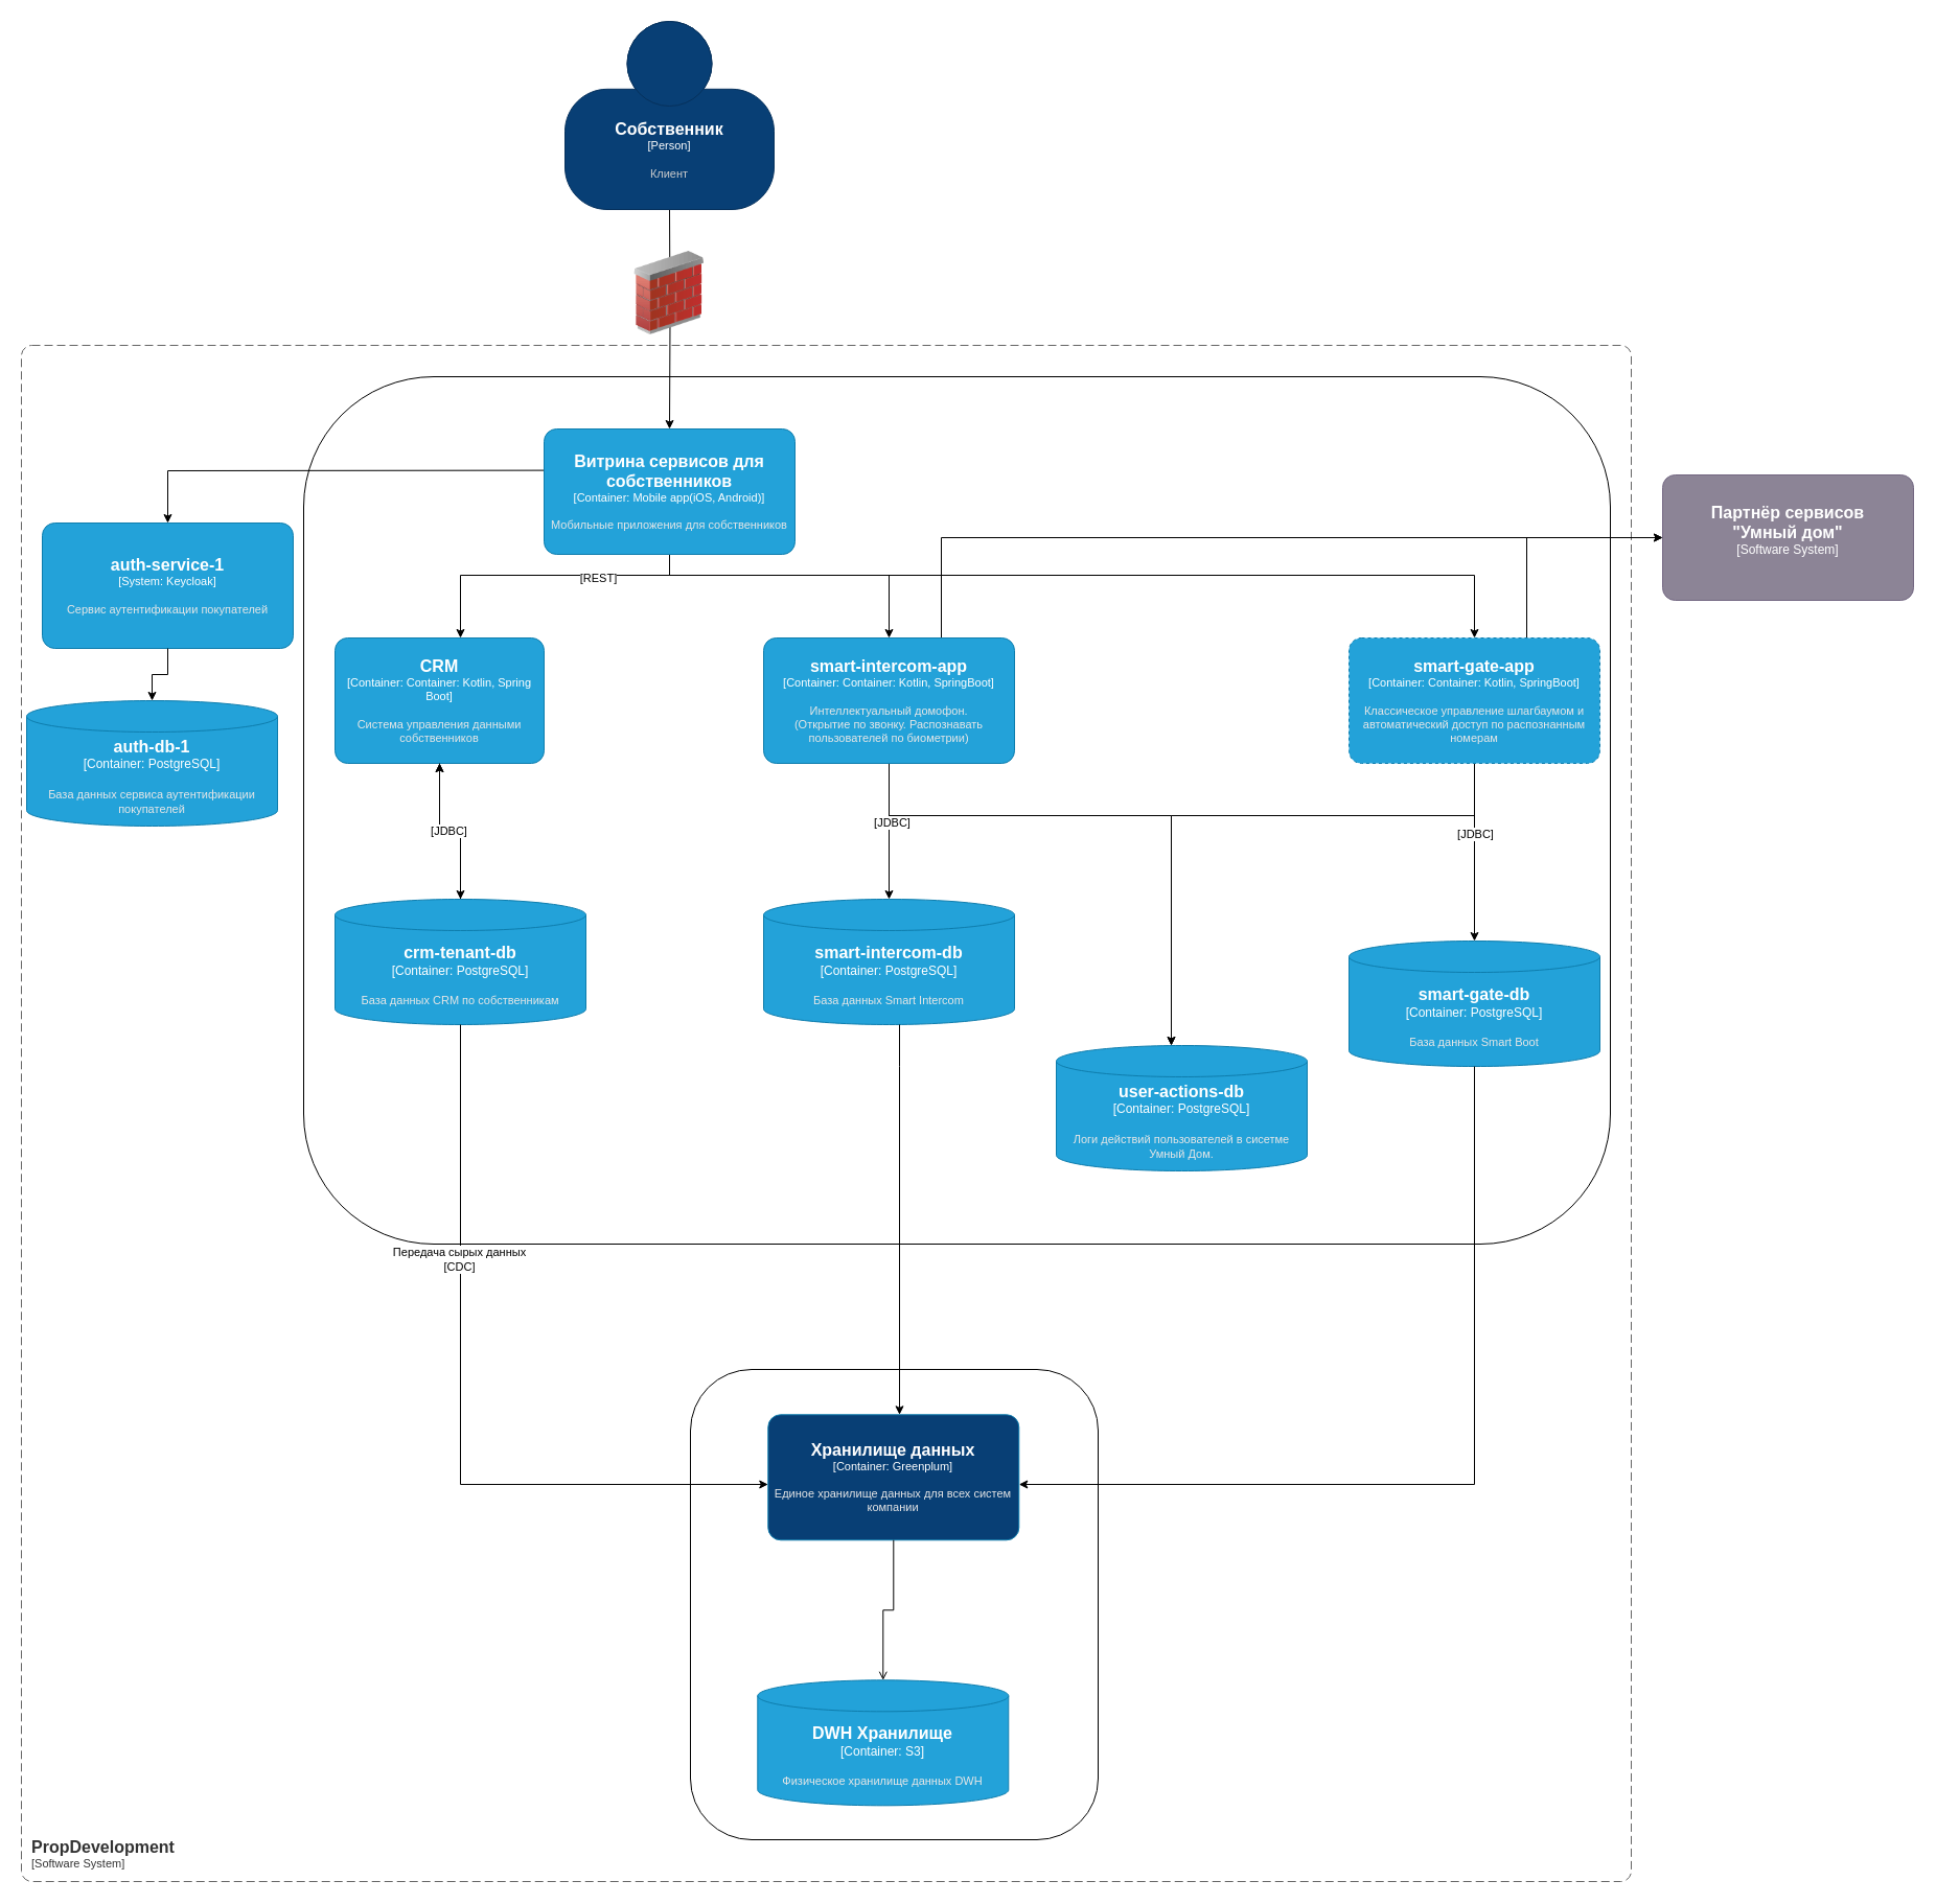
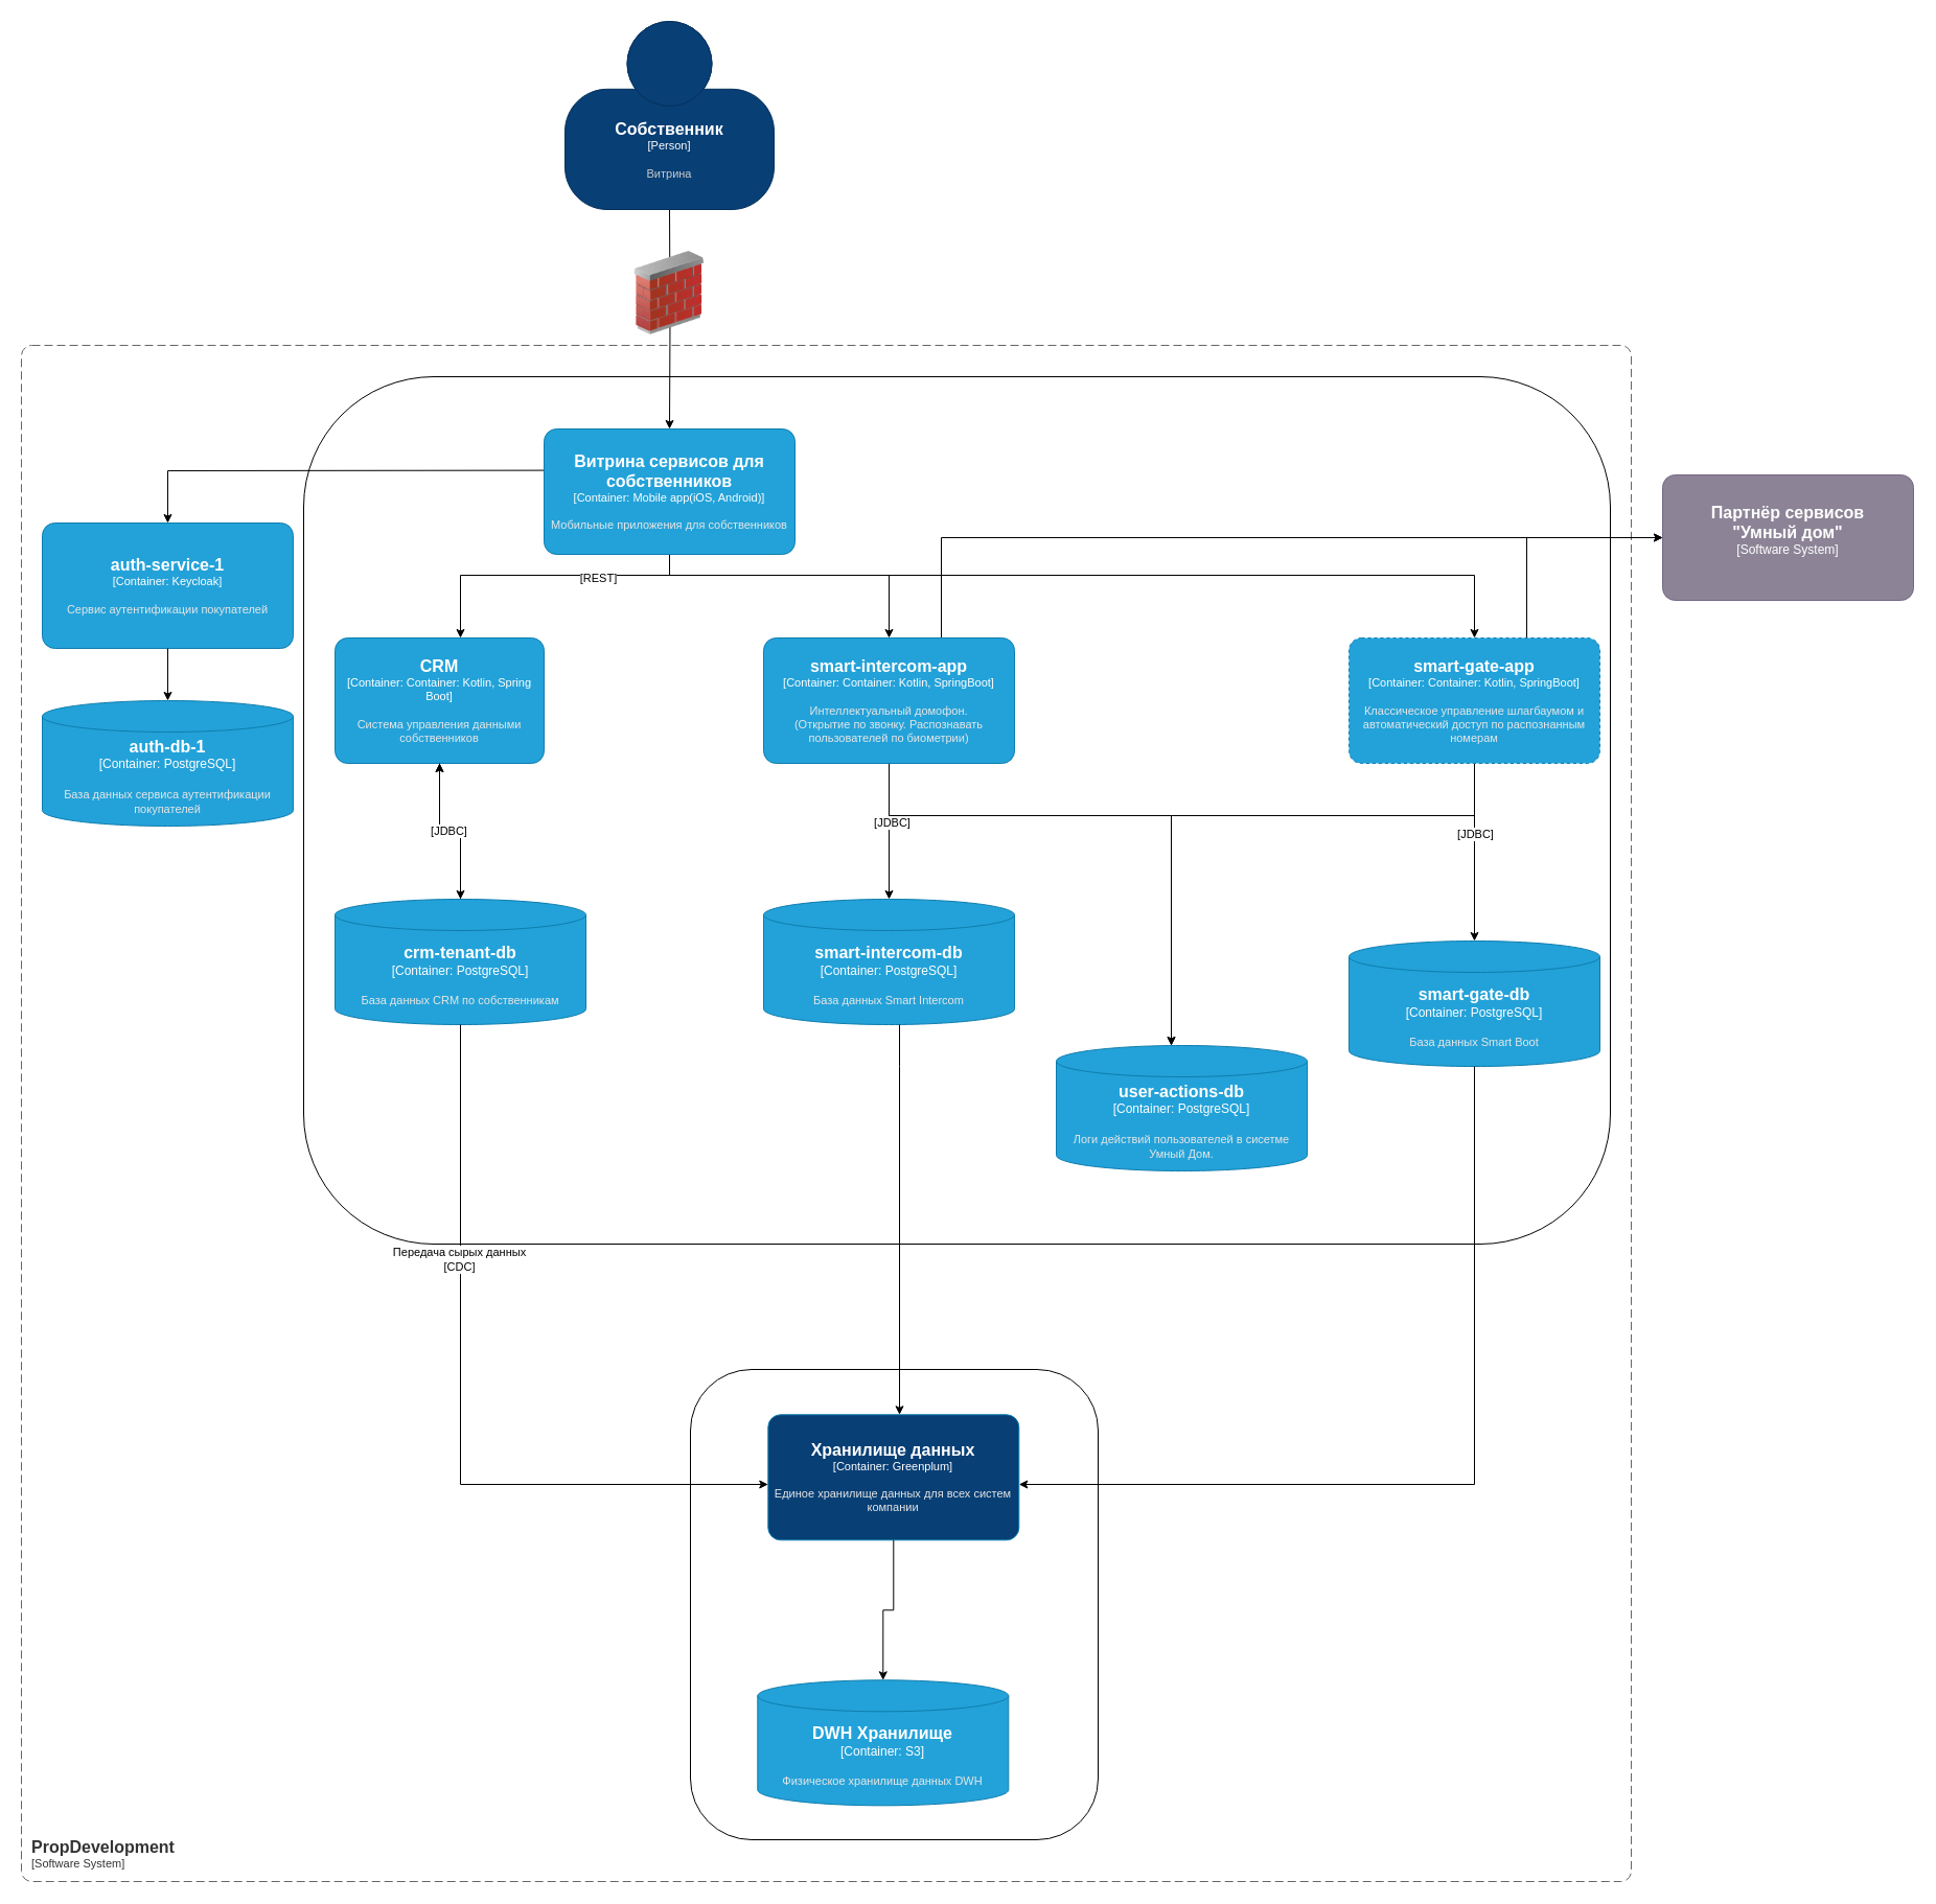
- <mxCell id="28" value="&lt;font style=&quot;font-size: 16px&quot;&gt;&lt;b&gt;Собственник&lt;/b&gt;&lt;/font&gt;&lt;div&gt;[Person]&lt;/div&gt;&lt;br&gt;&lt;div&gt;&lt;font style=&quot;font-size: 11px&quot;&gt;&lt;font color=&quot;#cccccc&quot;&gt;Клиент&lt;/font&gt;&lt;/div&gt;" style="html=1;fontSize=11;dashed=0;whiteSpace=wrap;fillColor=#083F75;strokeColor=#06315C;fontColor=#ffffff;shape=mxgraph.c4.person2;align=center;metaEdit=1;points=[[0.5,0,0],[1,0.5,0],[1,0.75,0],[0.75,1,0],[0.5,1,0],[0.25,1,0],[0,0.75,0],[0,0.5,0]];resizable=0;" parent="1" vertex="1"><mxGeometry x="540" y="20" width="200" height="180" as="geometry" /></mxCell>
+ <mxCell id="28" value="&lt;font style=&quot;font-size: 16px&quot;&gt;&lt;b&gt;Собственник&lt;/b&gt;&lt;/font&gt;&lt;div&gt;[Person]&lt;/div&gt;&lt;br&gt;&lt;div&gt;&lt;font style=&quot;font-size: 11px&quot;&gt;&lt;font color=&quot;#cccccc&quot;&gt;Витрина&lt;/font&gt;&lt;/div&gt;" style="html=1;fontSize=11;dashed=0;whiteSpace=wrap;fillColor=#083F75;strokeColor=#06315C;fontColor=#ffffff;shape=mxgraph.c4.person2;align=center;metaEdit=1;points=[[0.5,0,0],[1,0.5,0],[1,0.75,0],[0.75,1,0],[0.5,1,0],[0.25,1,0],[0,0.75,0],[0,0.5,0]];resizable=0;" parent="1" vertex="1"><mxGeometry x="540" y="20" width="200" height="180" as="geometry" /></mxCell>
- <mxCell id="18" value="&lt;font style=&quot;font-size: 16px&quot;&gt;&lt;b&gt;auth-service-1&lt;/b&gt;&lt;/font&gt;&lt;div&gt;[System: Keycloak]&lt;/div&gt;&lt;br&gt;&lt;div&gt;&lt;font style=&quot;font-size: 11px&quot;&gt;&lt;font color=&quot;#E6E6E6&quot;&gt;Сервис аутентификации покупателей&lt;/font&gt;&lt;/div&gt;" style="rounded=1;whiteSpace=wrap;html=1;fontSize=11;labelBackgroundColor=none;fillColor=#23A2D9;fontColor=#ffffff;align=center;arcSize=10;strokeColor=#0E7DAD;metaEdit=1;resizable=0;points=[[0.25,0,0],[0.5,0,0],[0.75,0,0],[1,0.25,0],[1,0.5,0],[1,0.75,0],[0.75,1,0],[0.5,1,0],[0.25,1,0],[0,0.75,0],[0,0.5,0],[0,0.25,0]];" parent="1" vertex="1"><mxGeometry x="40" y="500" width="240" height="120" as="geometry" /></mxCell>
+ <mxCell id="18" value="&lt;font style=&quot;font-size: 16px&quot;&gt;&lt;b&gt;auth-service-1&lt;/b&gt;&lt;/font&gt;&lt;div&gt;[Container: Keycloak]&lt;/div&gt;&lt;br&gt;&lt;div&gt;&lt;font style=&quot;font-size: 11px&quot;&gt;&lt;font color=&quot;#E6E6E6&quot;&gt;Сервис аутентификации покупателей&lt;/font&gt;&lt;/div&gt;" style="rounded=1;whiteSpace=wrap;html=1;fontSize=11;labelBackgroundColor=none;fillColor=#23A2D9;fontColor=#ffffff;align=center;arcSize=10;strokeColor=#0E7DAD;metaEdit=1;resizable=0;points=[[0.25,0,0],[0.5,0,0],[0.75,0,0],[1,0.25,0],[1,0.5,0],[1,0.75,0],[0.75,1,0],[0.5,1,0],[0.25,1,0],[0,0.75,0],[0,0.5,0],[0,0.25,0]];" parent="1" vertex="1"><mxGeometry x="40" y="500" width="240" height="120" as="geometry" /></mxCell>
- <mxCell id="19" value="&lt;font style=&quot;font-size: 16px&quot;&gt;&lt;b&gt;auth-db-1&lt;/b&gt;&lt;/font&gt;&lt;div&gt;[Container:&amp;nbsp;PostgreSQL]&lt;/div&gt;&lt;br&gt;&lt;div&gt;&lt;font style=&quot;font-size: 11px&quot;&gt;&lt;font color=&quot;#E6E6E6&quot;&gt;База данных сервиса аутентификации покупателей&lt;/font&gt;&lt;/div&gt;" style="shape=cylinder3;size=15;whiteSpace=wrap;html=1;boundedLbl=1;rounded=0;labelBackgroundColor=none;fillColor=#23A2D9;fontSize=12;fontColor=#ffffff;align=center;strokeColor=#0E7DAD;metaEdit=1;points=[[0.5,0,0],[1,0.25,0],[1,0.5,0],[1,0.75,0],[0.5,1,0],[0,0.75,0],[0,0.5,0],[0,0.25,0]];resizable=0;" parent="1" vertex="1"><mxGeometry x="25" y="670" width="240" height="120" as="geometry" /></mxCell>
+ <mxCell id="19" value="&lt;font style=&quot;font-size: 16px&quot;&gt;&lt;b&gt;auth-db-1&lt;/b&gt;&lt;/font&gt;&lt;div&gt;[Container:&amp;nbsp;PostgreSQL]&lt;/div&gt;&lt;br&gt;&lt;div&gt;&lt;font style=&quot;font-size: 11px&quot;&gt;&lt;font color=&quot;#E6E6E6&quot;&gt;База данных сервиса аутентификации покупателей&lt;/font&gt;&lt;/div&gt;" style="shape=cylinder3;size=15;whiteSpace=wrap;html=1;boundedLbl=1;rounded=0;labelBackgroundColor=none;fillColor=#23A2D9;fontSize=12;fontColor=#ffffff;align=center;strokeColor=#0E7DAD;metaEdit=1;points=[[0.5,0,0],[1,0.25,0],[1,0.5,0],[1,0.75,0],[0.5,1,0],[0,0.75,0],[0,0.5,0],[0,0.25,0]];resizable=0;" parent="1" vertex="1"><mxGeometry x="40" y="670" width="240" height="120" as="geometry" /></mxCell>
- <mxCell id="6" style="edgeStyle=orthogonalEdgeStyle;rounded=0;orthogonalLoop=1;jettySize=auto;html=1;entryX=0.5;entryY=0;entryDx=0;entryDy=0;entryPerimeter=0;endArrow=open;" parent="2" source="4" target="5" edge="1"><mxGeometry relative="1" as="geometry" /></mxCell>
+ <mxCell id="6" style="edgeStyle=orthogonalEdgeStyle;rounded=0;orthogonalLoop=1;jettySize=auto;html=1;entryX=0.5;entryY=0;entryDx=0;entryDy=0;entryPerimeter=0;" parent="2" source="4" target="5" edge="1"><mxGeometry relative="1" as="geometry" /></mxCell>
